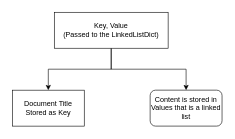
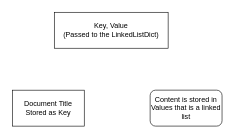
- <mxCell id="2" style="edgeStyle=orthogonalEdgeStyle;rounded=0;orthogonalLoop=1;jettySize=auto;html=1;" edge="1" parent="1" source="4" target="5"><mxGeometry relative="1" as="geometry" /></mxCell>
- <mxCell id="3" style="edgeStyle=orthogonalEdgeStyle;rounded=0;orthogonalLoop=1;jettySize=auto;html=1;" edge="1" parent="1" source="4" target="6"><mxGeometry relative="1" as="geometry" /></mxCell>
